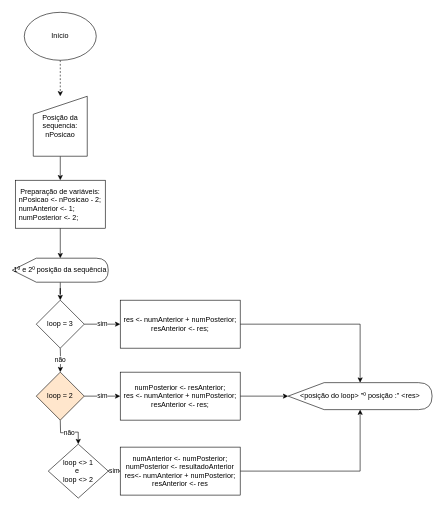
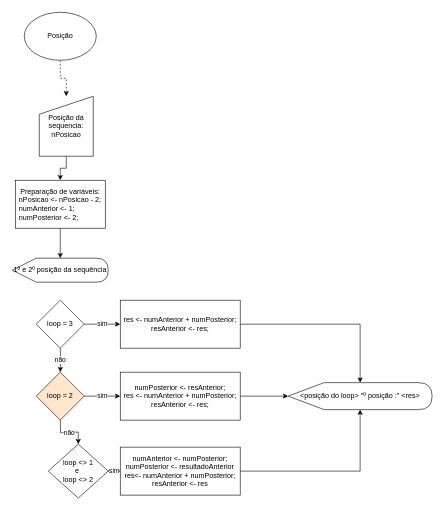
- <mxCell id="3" value="Início" style="ellipse;whiteSpace=wrap;html=1;" vertex="1" parent="1"><mxGeometry x="40" width="120" height="80" as="geometry" y="20" /></mxCell>
+ <mxCell id="3" value="Posição" style="ellipse;whiteSpace=wrap;html=1;" vertex="1" parent="1"><mxGeometry x="40" width="120" height="80" as="geometry" y="20" /></mxCell>
- <mxCell id="6" value="Posição da sequencia:&lt;br&gt;nPosicao" style="shape=manualInput;whiteSpace=wrap;html=1;" vertex="1" parent="1"><mxGeometry x="55" y="160" width="90" height="100" as="geometry" /></mxCell>
+ <mxCell id="6" value="Posição da sequencia:&lt;br&gt;nPosicao" style="shape=manualInput;whiteSpace=wrap;html=1;" vertex="1" parent="1"><mxGeometry x="65" y="160" width="90" height="100" as="geometry" /></mxCell>
- <mxCell id="9" value="" style="edgeStyle=orthogonalEdgeStyle;rounded=0;orthogonalLoop=1;jettySize=auto;html=1;" edge="1" parent="1" source="10" target="12"><mxGeometry relative="1" as="geometry" /></mxCell>
